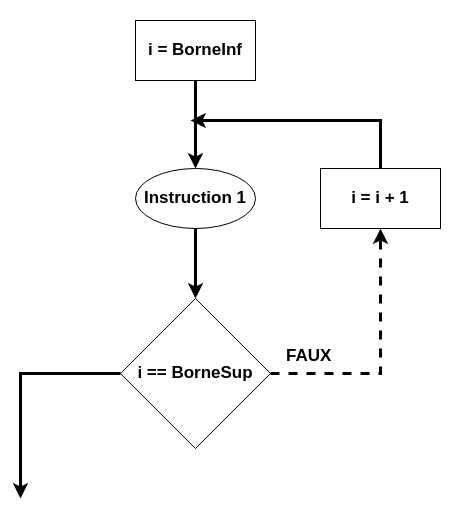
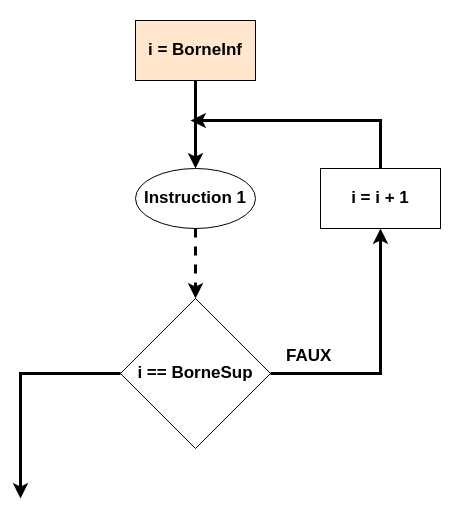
- <mxCell id="8" value="&lt;b&gt;i = BorneInf&lt;/b&gt;" style="rounded=0;whiteSpace=wrap;html=1;fontSize=17;" vertex="1" parent="1"><mxGeometry x="135" y="20" width="120" height="60" as="geometry" /></mxCell>
+ <mxCell id="8" value="&lt;b&gt;i = BorneInf&lt;/b&gt;" style="rounded=0;whiteSpace=wrap;html=1;fontSize=17;fillColor=#ffe6cc;" vertex="1" parent="1"><mxGeometry x="135" y="20" width="120" height="60" as="geometry" /></mxCell>
- <mxCell id="5" value="" style="endArrow=classic;html=1;rounded=0;fontSize=17;strokeWidth=3;exitX=0.5;exitY=1;exitDx=0;exitDy=0;" edge="1" parent="1" source="3" target="2"><mxGeometry width="50" height="50" relative="1" as="geometry"><mxPoint x="205" y="88" as="sourcePoint" /><mxPoint x="205" y="178" as="targetPoint" /></mxGeometry></mxCell>
+ <mxCell id="5" value="" style="endArrow=classic;html=1;rounded=0;fontSize=17;strokeWidth=3;exitX=0.5;exitY=1;exitDx=0;exitDy=0;dashed=1;" edge="1" parent="1" source="3" target="2"><mxGeometry width="50" height="50" relative="1" as="geometry"><mxPoint x="205" y="88" as="sourcePoint" /><mxPoint x="205" y="178" as="targetPoint" /></mxGeometry></mxCell>
- <mxCell id="10" value="" style="endArrow=classic;html=1;rounded=0;fontSize=17;entryX=0.5;entryY=1;entryDx=0;entryDy=0;strokeWidth=3;exitX=1;exitY=0.5;exitDx=0;exitDy=0;dashed=1;" edge="1" parent="1" source="2" target="9"><mxGeometry width="50" height="50" relative="1" as="geometry"><mxPoint x="205" y="88" as="sourcePoint" /><mxPoint x="205" y="178" as="targetPoint" /><Array as="points"><mxPoint x="380" y="373" /></Array></mxGeometry></mxCell>
+ <mxCell id="10" value="" style="endArrow=classic;html=1;rounded=0;fontSize=17;entryX=0.5;entryY=1;entryDx=0;entryDy=0;strokeWidth=3;exitX=1;exitY=0.5;exitDx=0;exitDy=0;" edge="1" parent="1" source="2" target="9"><mxGeometry width="50" height="50" relative="1" as="geometry"><mxPoint x="205" y="88" as="sourcePoint" /><mxPoint x="205" y="178" as="targetPoint" /><Array as="points"><mxPoint x="380" y="373" /></Array></mxGeometry></mxCell>
